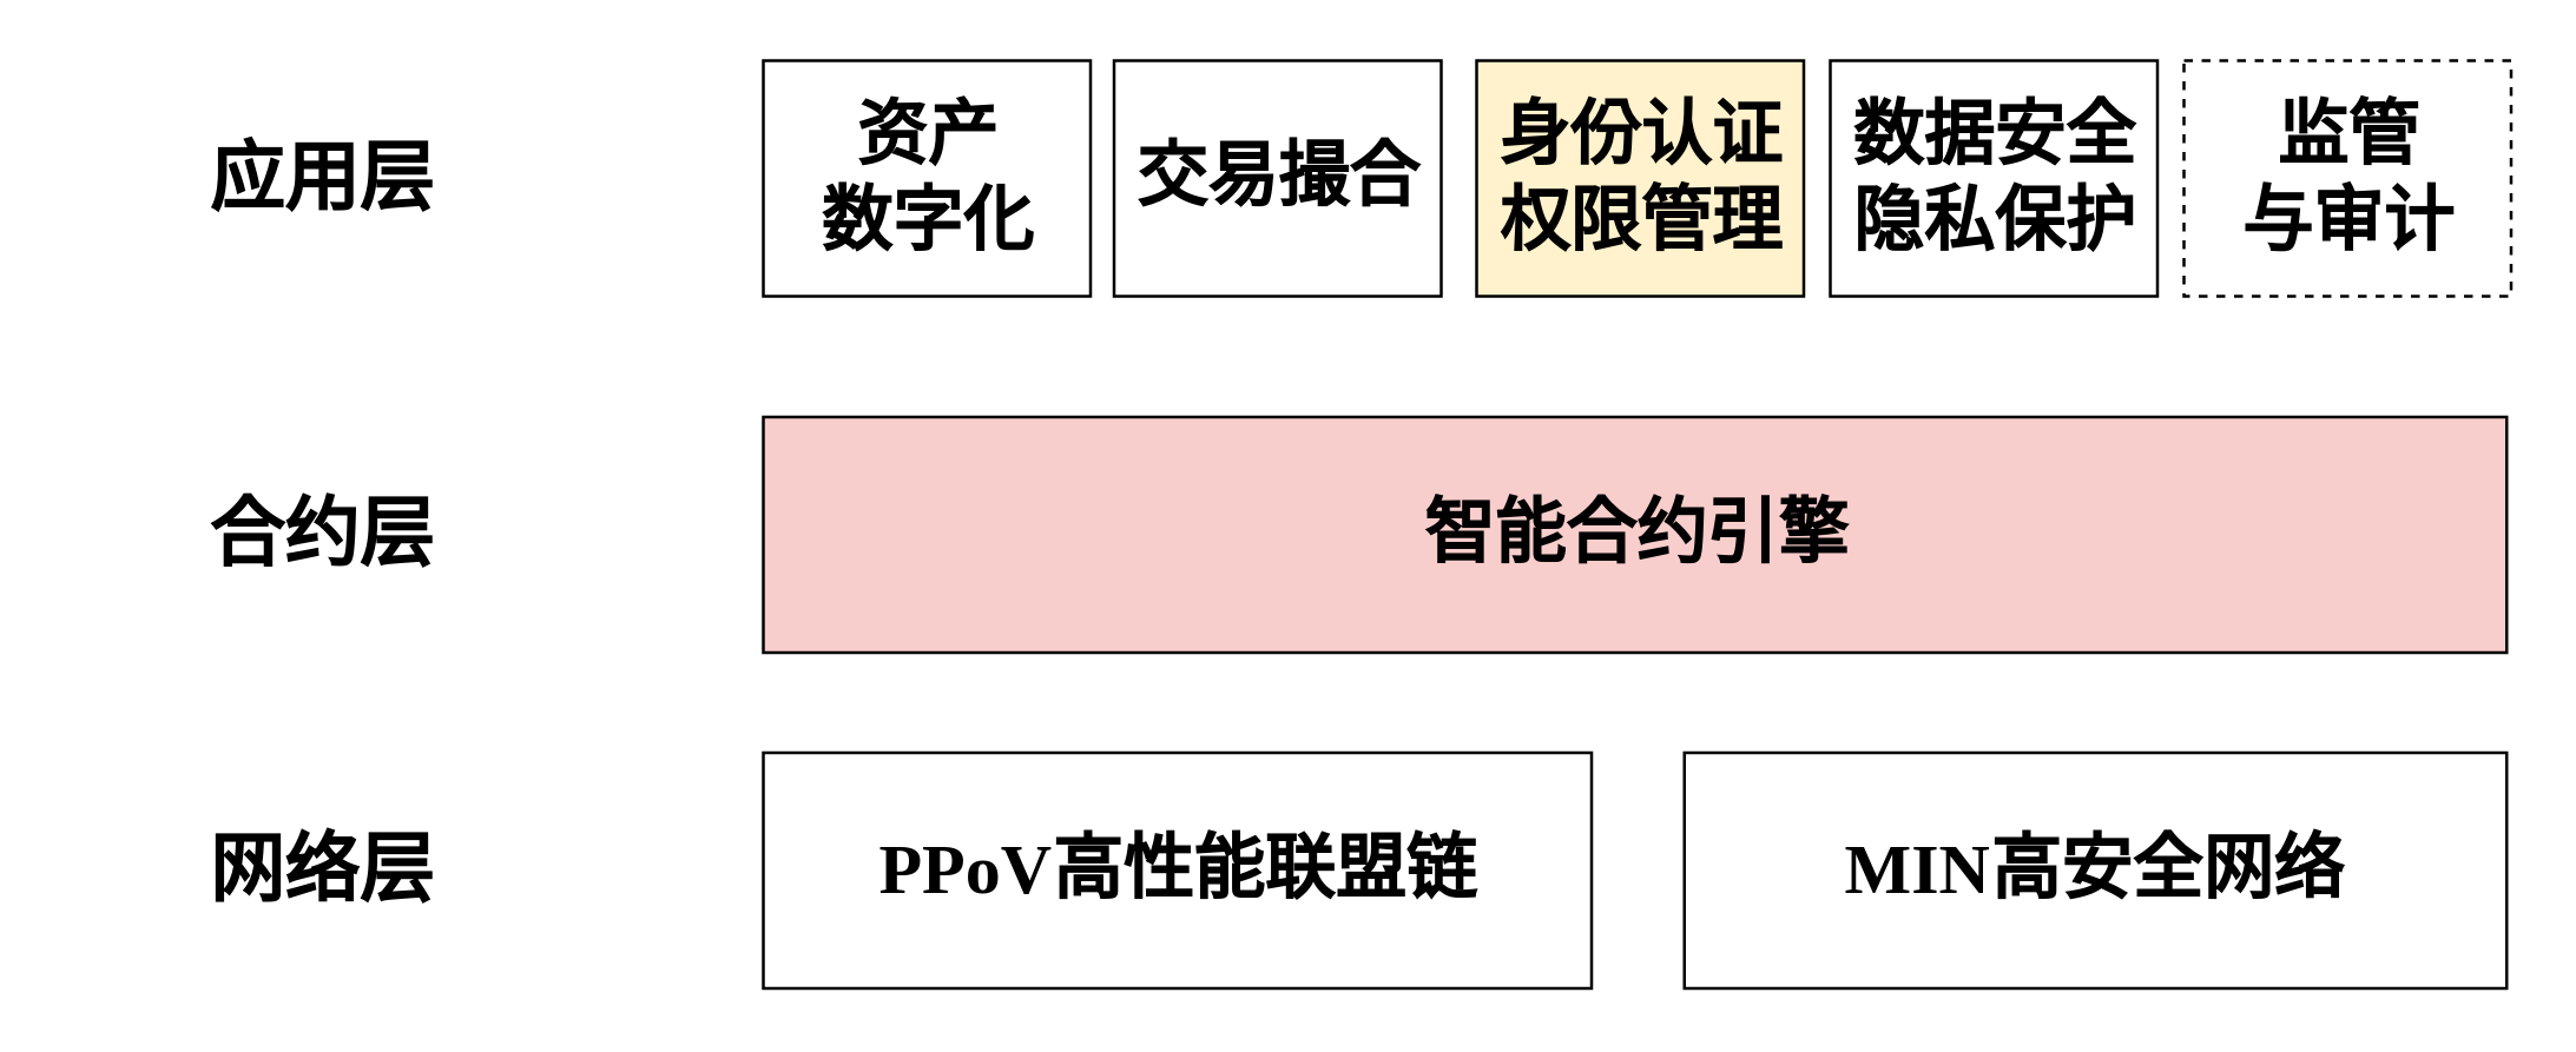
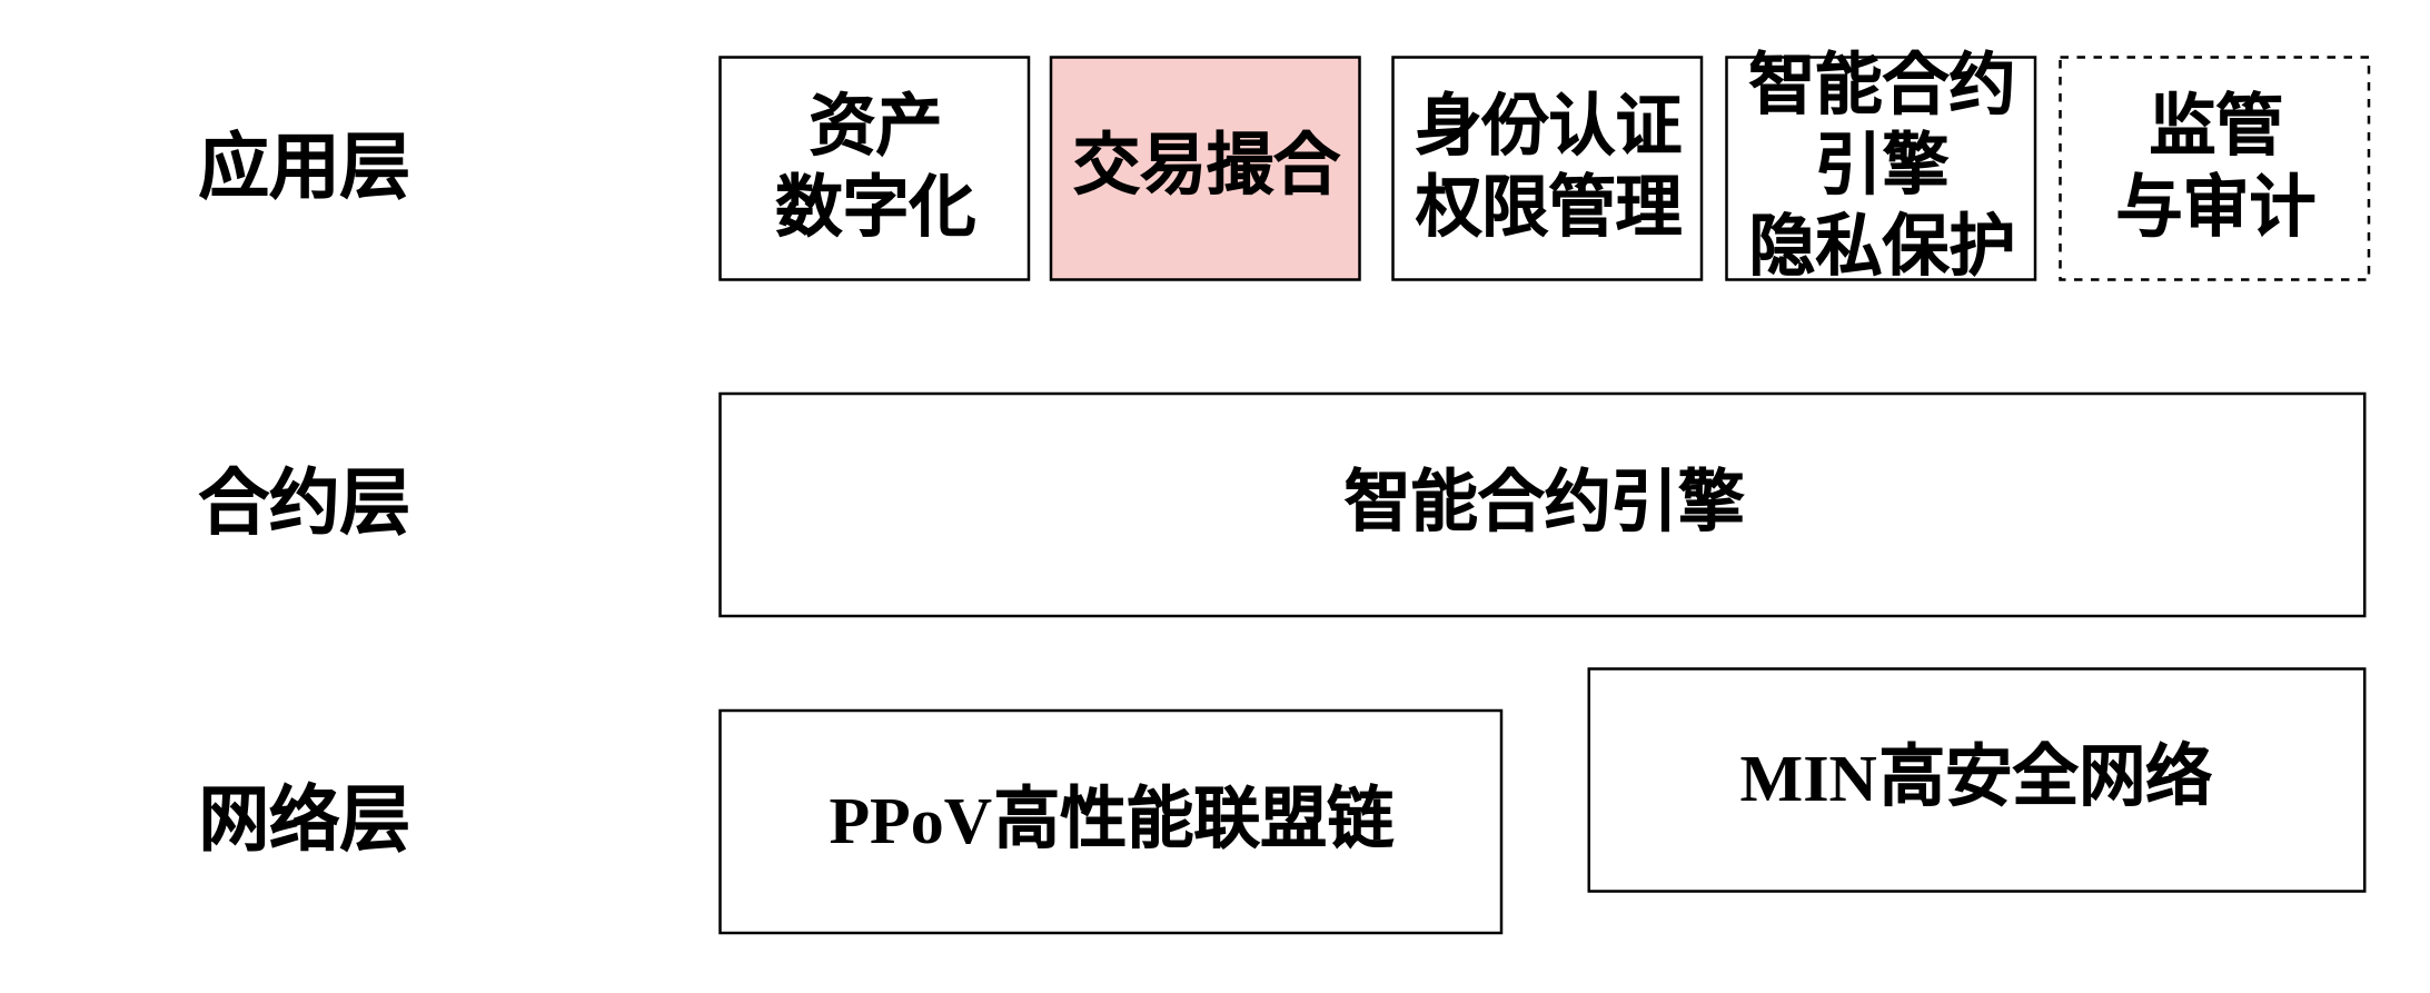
- <mxCell id="6" value="&lt;span style=&quot;font-size: 24px;&quot;&gt;&lt;b&gt;交易撮合&lt;/b&gt;&lt;/span&gt;" style="rounded=0;whiteSpace=wrap;html=1;strokeColor=#000000;" vertex="1" parent="1"><mxGeometry x="377.5" y="20" width="111" height="80" as="geometry" /></mxCell>
+ <mxCell id="6" value="&lt;span style=&quot;font-size: 24px;&quot;&gt;&lt;b&gt;交易撮合&lt;/b&gt;&lt;/span&gt;" style="rounded=0;whiteSpace=wrap;html=1;strokeColor=#000000;fillColor=#f8cecc;" vertex="1" parent="1"><mxGeometry x="377.5" y="20" width="111" height="80" as="geometry" /></mxCell>
- <mxCell id="7" value="&lt;span style=&quot;font-size: 24px;&quot;&gt;&lt;b&gt;身份认证&lt;br&gt;权限管理&lt;/b&gt;&lt;/span&gt;" style="rounded=0;whiteSpace=wrap;html=1;strokeColor=#000000;fillColor=#fff2cc;" vertex="1" parent="1"><mxGeometry x="500.5" y="20" width="111" height="80" as="geometry" /></mxCell>
+ <mxCell id="7" value="&lt;span style=&quot;font-size: 24px;&quot;&gt;&lt;b&gt;身份认证&lt;br&gt;权限管理&lt;/b&gt;&lt;/span&gt;" style="rounded=0;whiteSpace=wrap;html=1;strokeColor=#000000;" vertex="1" parent="1"><mxGeometry x="500.5" y="20" width="111" height="80" as="geometry" /></mxCell>
- <mxCell id="8" value="&lt;span style=&quot;font-size: 24px;&quot;&gt;&lt;b&gt;数据安全&lt;br&gt;隐私保护&lt;/b&gt;&lt;/span&gt;" style="rounded=0;whiteSpace=wrap;html=1;strokeColor=#000000;" vertex="1" parent="1"><mxGeometry x="620.5" y="20" width="111" height="80" as="geometry" /></mxCell>
+ <mxCell id="8" value="&lt;span style=&quot;font-size: 24px;&quot;&gt;&lt;b&gt;智能合约引擎&lt;br&gt;隐私保护&lt;/b&gt;&lt;/span&gt;" style="rounded=0;whiteSpace=wrap;html=1;strokeColor=#000000;" vertex="1" parent="1"><mxGeometry x="620.5" y="20" width="111" height="80" as="geometry" /></mxCell>
- <mxCell id="10" value="&lt;span style=&quot;font-size: 24px;&quot;&gt;&lt;b&gt;智能合约引擎&lt;/b&gt;&lt;/span&gt;" style="rounded=0;whiteSpace=wrap;html=1;strokeColor=#000000;fillColor=#f8cecc;" vertex="1" parent="1"><mxGeometry x="258.5" y="141" width="591.5" height="80" as="geometry" /></mxCell>
+ <mxCell id="10" value="&lt;span style=&quot;font-size: 24px;&quot;&gt;&lt;b&gt;智能合约引擎&lt;/b&gt;&lt;/span&gt;" style="rounded=0;whiteSpace=wrap;html=1;strokeColor=#000000;" vertex="1" parent="1"><mxGeometry x="258.5" y="141" width="591.5" height="80" as="geometry" /></mxCell>
- <mxCell id="12" value="&lt;span style=&quot;font-size: 24px;&quot;&gt;&lt;b&gt;&lt;font face=&quot;Times New Roman&quot;&gt;MIN高安全网络&lt;/font&gt;&lt;/b&gt;&lt;/span&gt;" style="rounded=0;whiteSpace=wrap;html=1;strokeColor=#000000;" vertex="1" parent="1"><mxGeometry x="571" y="255" width="279" height="80" as="geometry" /></mxCell>
+ <mxCell id="12" value="&lt;span style=&quot;font-size: 24px;&quot;&gt;&lt;b&gt;&lt;font face=&quot;Times New Roman&quot;&gt;MIN高安全网络&lt;/font&gt;&lt;/b&gt;&lt;/span&gt;" style="rounded=0;whiteSpace=wrap;html=1;strokeColor=#000000;" vertex="1" parent="1"><mxGeometry x="571" y="240" width="279" height="80" as="geometry" /></mxCell>
